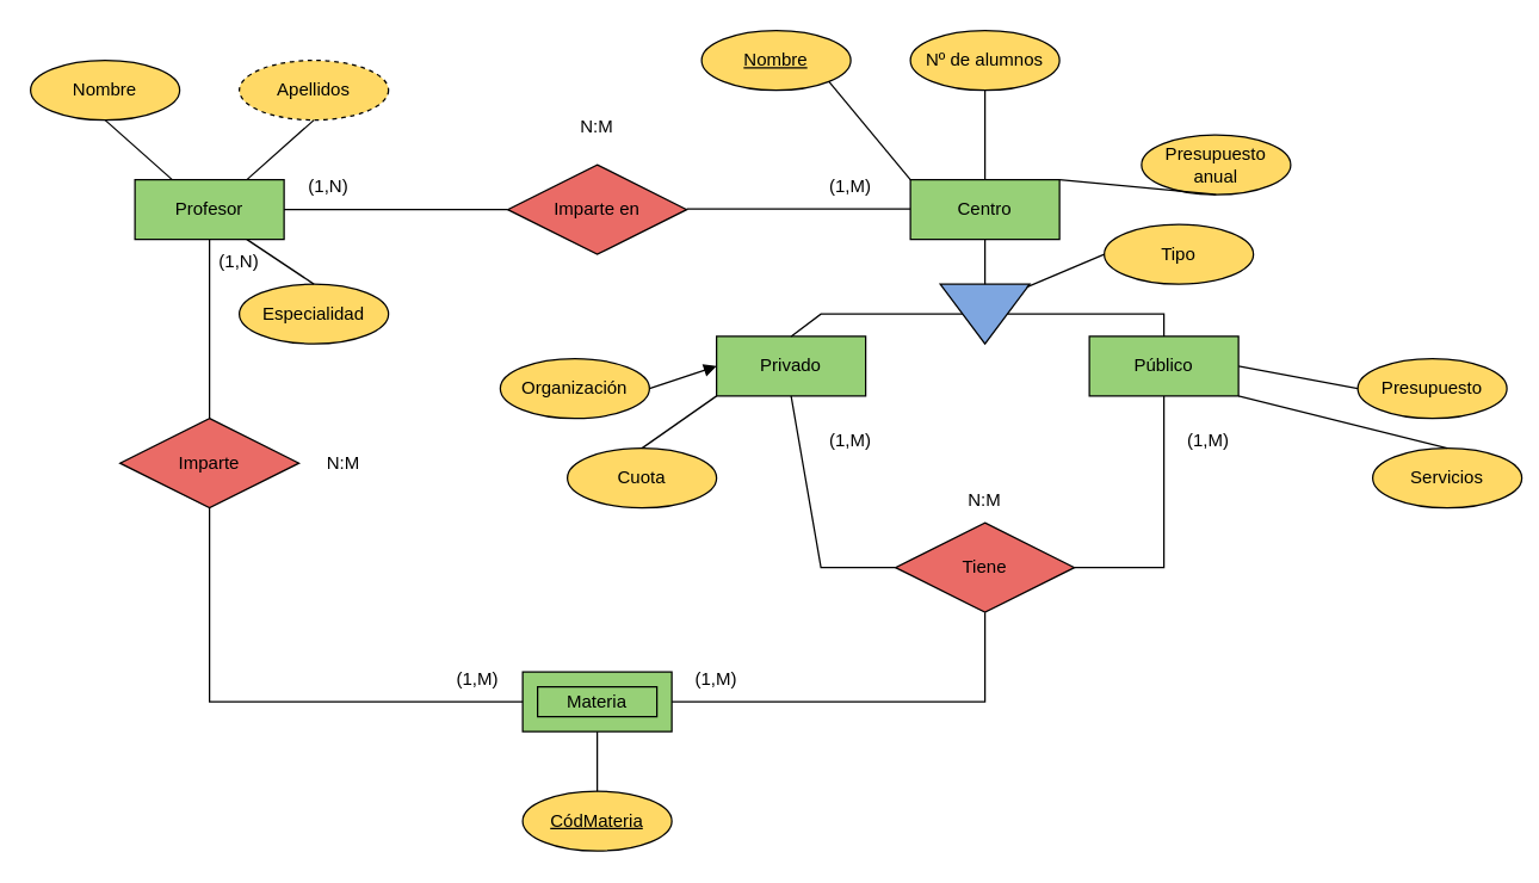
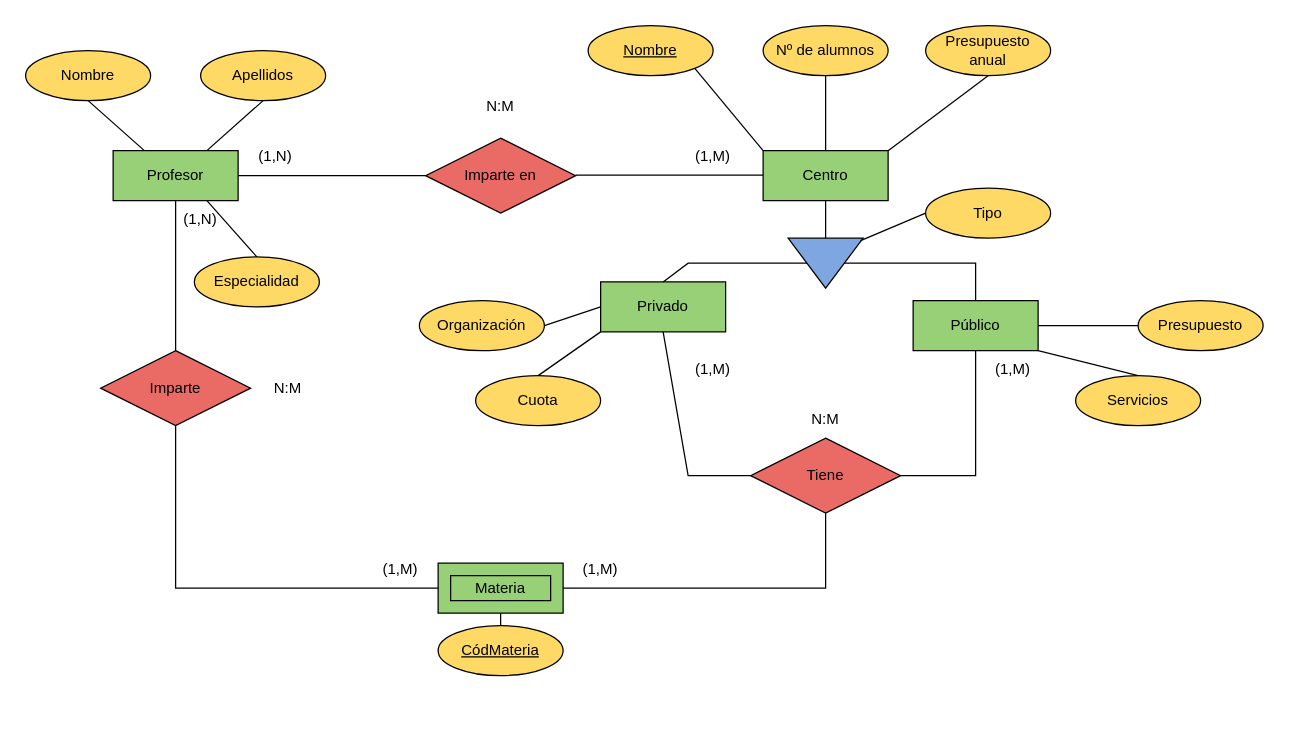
- <mxCell id="11" value="Apellidos" style="ellipse;whiteSpace=wrap;html=1;align=center;fillColor=#FFD966;dashed=1;" vertex="1" parent="1"><mxGeometry x="160" y="40" width="100" height="40" as="geometry" /></mxCell>
+ <mxCell id="11" value="Apellidos" style="ellipse;whiteSpace=wrap;html=1;align=center;fillColor=#FFD966;" vertex="1" parent="1"><mxGeometry x="160" y="40" width="100" height="40" as="geometry" /></mxCell>
- <mxCell id="17" value="Presupuesto anual" style="ellipse;whiteSpace=wrap;html=1;align=center;fillColor=#FFD966;" vertex="1" parent="1"><mxGeometry x="765" y="90" width="100" height="40" as="geometry" /></mxCell>
+ <mxCell id="17" value="Presupuesto anual" style="ellipse;whiteSpace=wrap;html=1;align=center;fillColor=#FFD966;" vertex="1" parent="1"><mxGeometry x="740" y="20" width="100" height="40" as="geometry" /></mxCell>
- <mxCell id="10" value="Especialidad" style="ellipse;whiteSpace=wrap;html=1;align=center;fillColor=#FFD966;" vertex="1" parent="1"><mxGeometry x="160" y="190" width="100" height="40" as="geometry" /></mxCell>
+ <mxCell id="10" value="Especialidad" style="ellipse;whiteSpace=wrap;html=1;align=center;fillColor=#FFD966;" vertex="1" parent="1"><mxGeometry x="155" y="205" width="100" height="40" as="geometry" /></mxCell>
- <mxCell id="4" value="Público" style="whiteSpace=wrap;html=1;align=center;fillColor=#97D077;" vertex="1" parent="1"><mxGeometry x="730" y="225" width="100" height="40" as="geometry" /></mxCell>
+ <mxCell id="4" value="Público" style="whiteSpace=wrap;html=1;align=center;fillColor=#97D077;" vertex="1" parent="1"><mxGeometry x="730" y="240" width="100" height="40" as="geometry" /></mxCell>
- <mxCell id="36" value="" style="endArrow=block;html=1;rounded=0;entryX=0;entryY=0.5;entryDx=0;entryDy=0;exitX=1;exitY=0.5;exitDx=0;exitDy=0;" edge="1" parent="1" source="21" target="3"><mxGeometry width="50" height="50" relative="1" as="geometry"><mxPoint x="410" y="300" as="sourcePoint" /><mxPoint x="460" y="250" as="targetPoint" /></mxGeometry></mxCell>
+ <mxCell id="36" value="" style="endArrow=none;html=1;rounded=0;entryX=0;entryY=0.5;entryDx=0;entryDy=0;exitX=1;exitY=0.5;exitDx=0;exitDy=0;" edge="1" parent="1" source="21" target="3"><mxGeometry width="50" height="50" relative="1" as="geometry"><mxPoint x="410" y="300" as="sourcePoint" /><mxPoint x="460" y="250" as="targetPoint" /></mxGeometry></mxCell>
- <mxCell id="20" value="Servicios" style="ellipse;whiteSpace=wrap;html=1;align=center;fillColor=#FFD966;" vertex="1" parent="1"><mxGeometry x="920" y="300" width="100" height="40" as="geometry" /></mxCell>
+ <mxCell id="20" value="Servicios" style="ellipse;whiteSpace=wrap;html=1;align=center;fillColor=#FFD966;" vertex="1" parent="1"><mxGeometry x="860" y="300" width="100" height="40" as="geometry" /></mxCell>
- <mxCell id="54" value="&lt;u&gt;CódMateria&lt;/u&gt;" style="ellipse;whiteSpace=wrap;html=1;align=center;fillColor=#FFD966;" vertex="1" parent="1"><mxGeometry x="350" y="530" width="100" height="40" as="geometry" /></mxCell>
+ <mxCell id="54" value="&lt;u&gt;CódMateria&lt;/u&gt;" style="ellipse;whiteSpace=wrap;html=1;align=center;fillColor=#FFD966;" vertex="1" parent="1"><mxGeometry x="350" y="500" width="100" height="40" as="geometry" /></mxCell>
